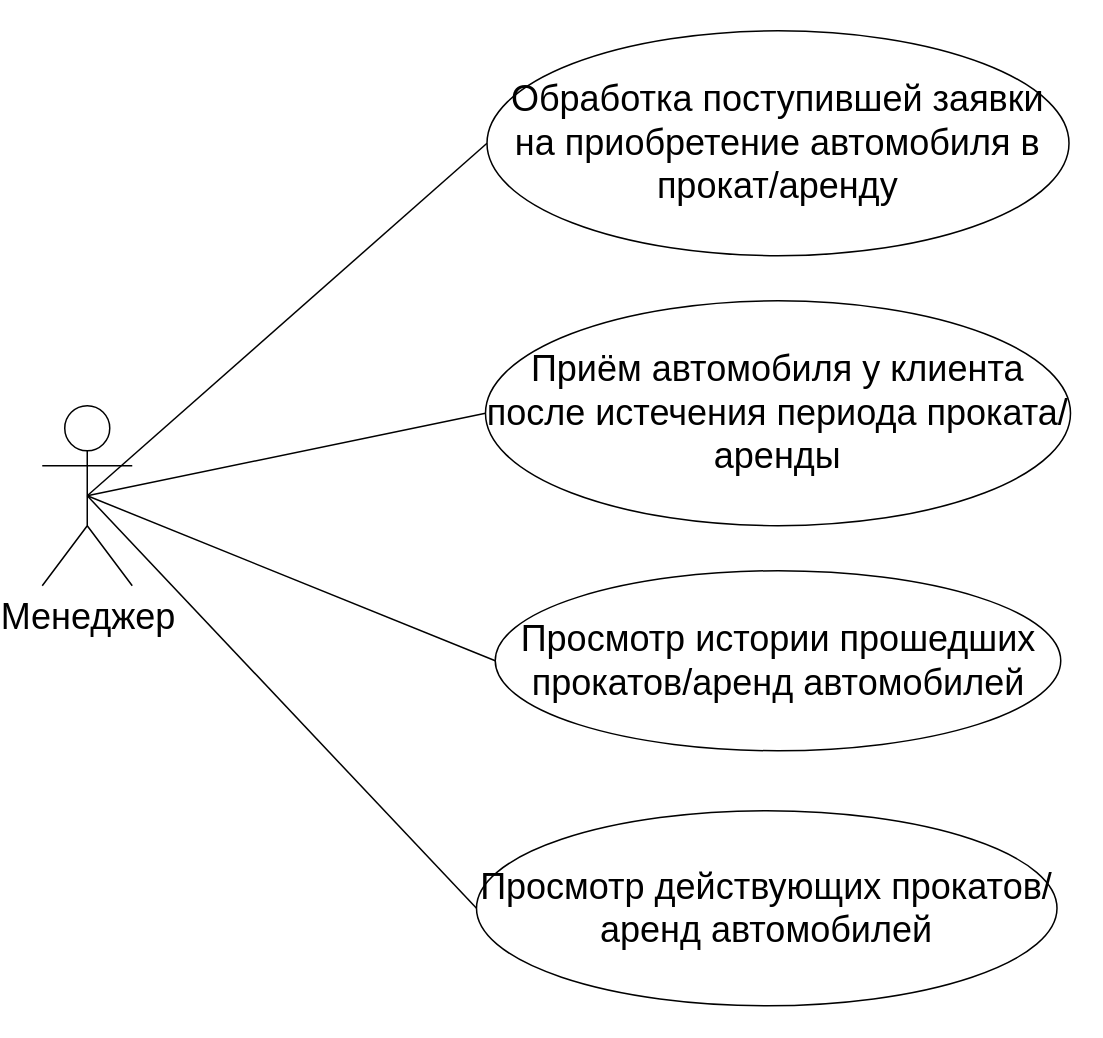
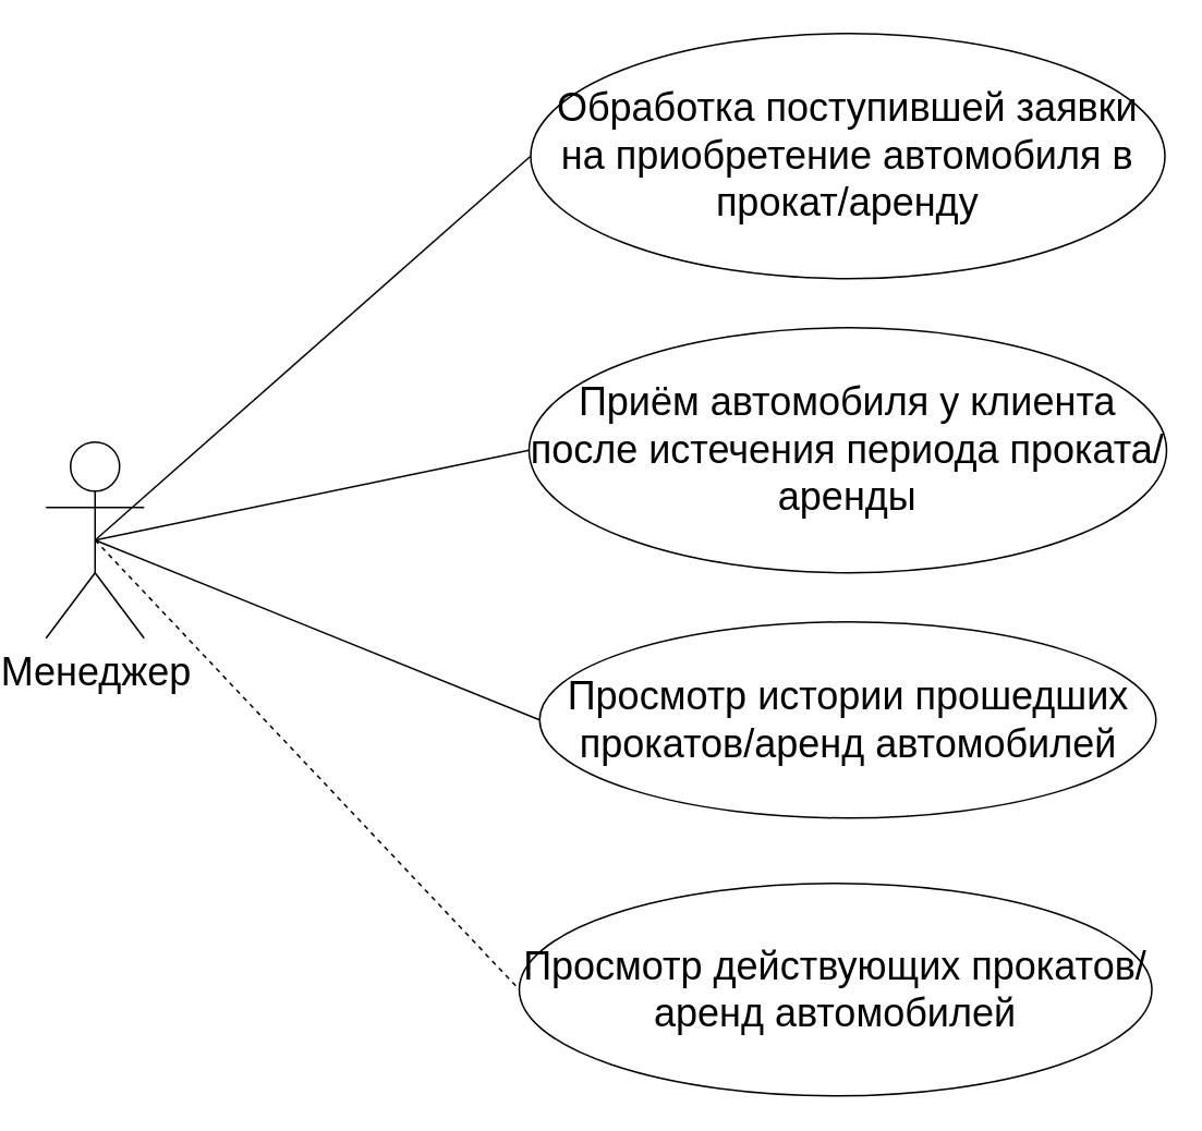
- <mxCell id="10" value="" style="endArrow=none;html=1;entryX=0;entryY=0.5;entryDx=0;entryDy=0;exitX=0.5;exitY=0.5;exitDx=0;exitDy=0;exitPerimeter=0;" parent="1" source="2" target="4" edge="1"><mxGeometry width="50" height="50" relative="1" as="geometry"><mxPoint x="96" y="610" as="sourcePoint" /><mxPoint x="146" y="560" as="targetPoint" /></mxGeometry></mxCell>
+ <mxCell id="10" value="" style="endArrow=none;html=1;entryX=0;entryY=0.5;entryDx=0;entryDy=0;exitX=0.5;exitY=0.5;exitDx=0;exitDy=0;exitPerimeter=0;dashed=1;" parent="1" source="2" target="4" edge="1"><mxGeometry width="50" height="50" relative="1" as="geometry"><mxPoint x="96" y="610" as="sourcePoint" /><mxPoint x="146" y="560" as="targetPoint" /></mxGeometry></mxCell>
